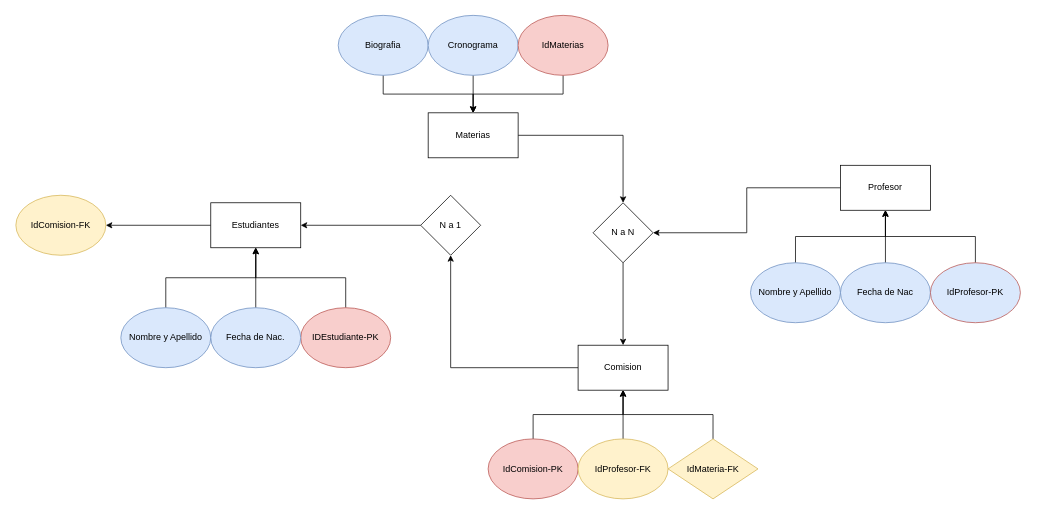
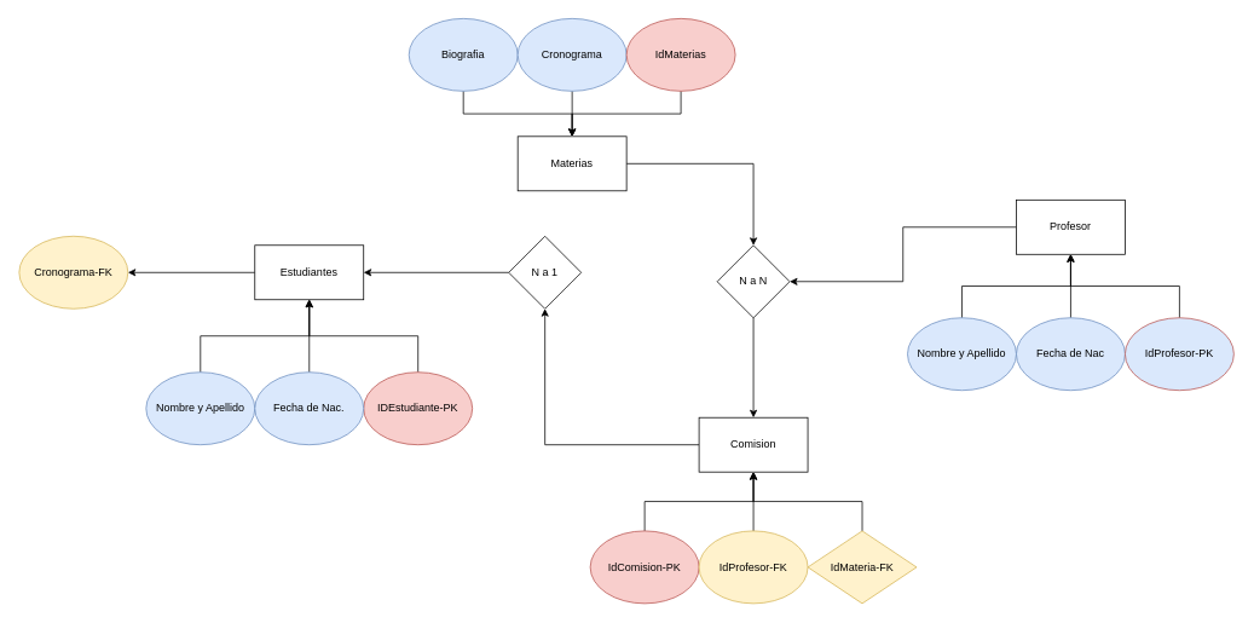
- <mxCell id="38" value="IdComision-FK" style="ellipse;whiteSpace=wrap;html=1;fillColor=#fff2cc;strokeColor=#d6b656;" vertex="1" parent="1"><mxGeometry x="20" y="260" width="120" height="80" as="geometry" /></mxCell>
+ <mxCell id="38" value="Cronograma-FK" style="ellipse;whiteSpace=wrap;html=1;fillColor=#fff2cc;strokeColor=#d6b656;" vertex="1" parent="1"><mxGeometry x="20" y="260" width="120" height="80" as="geometry" /></mxCell>
